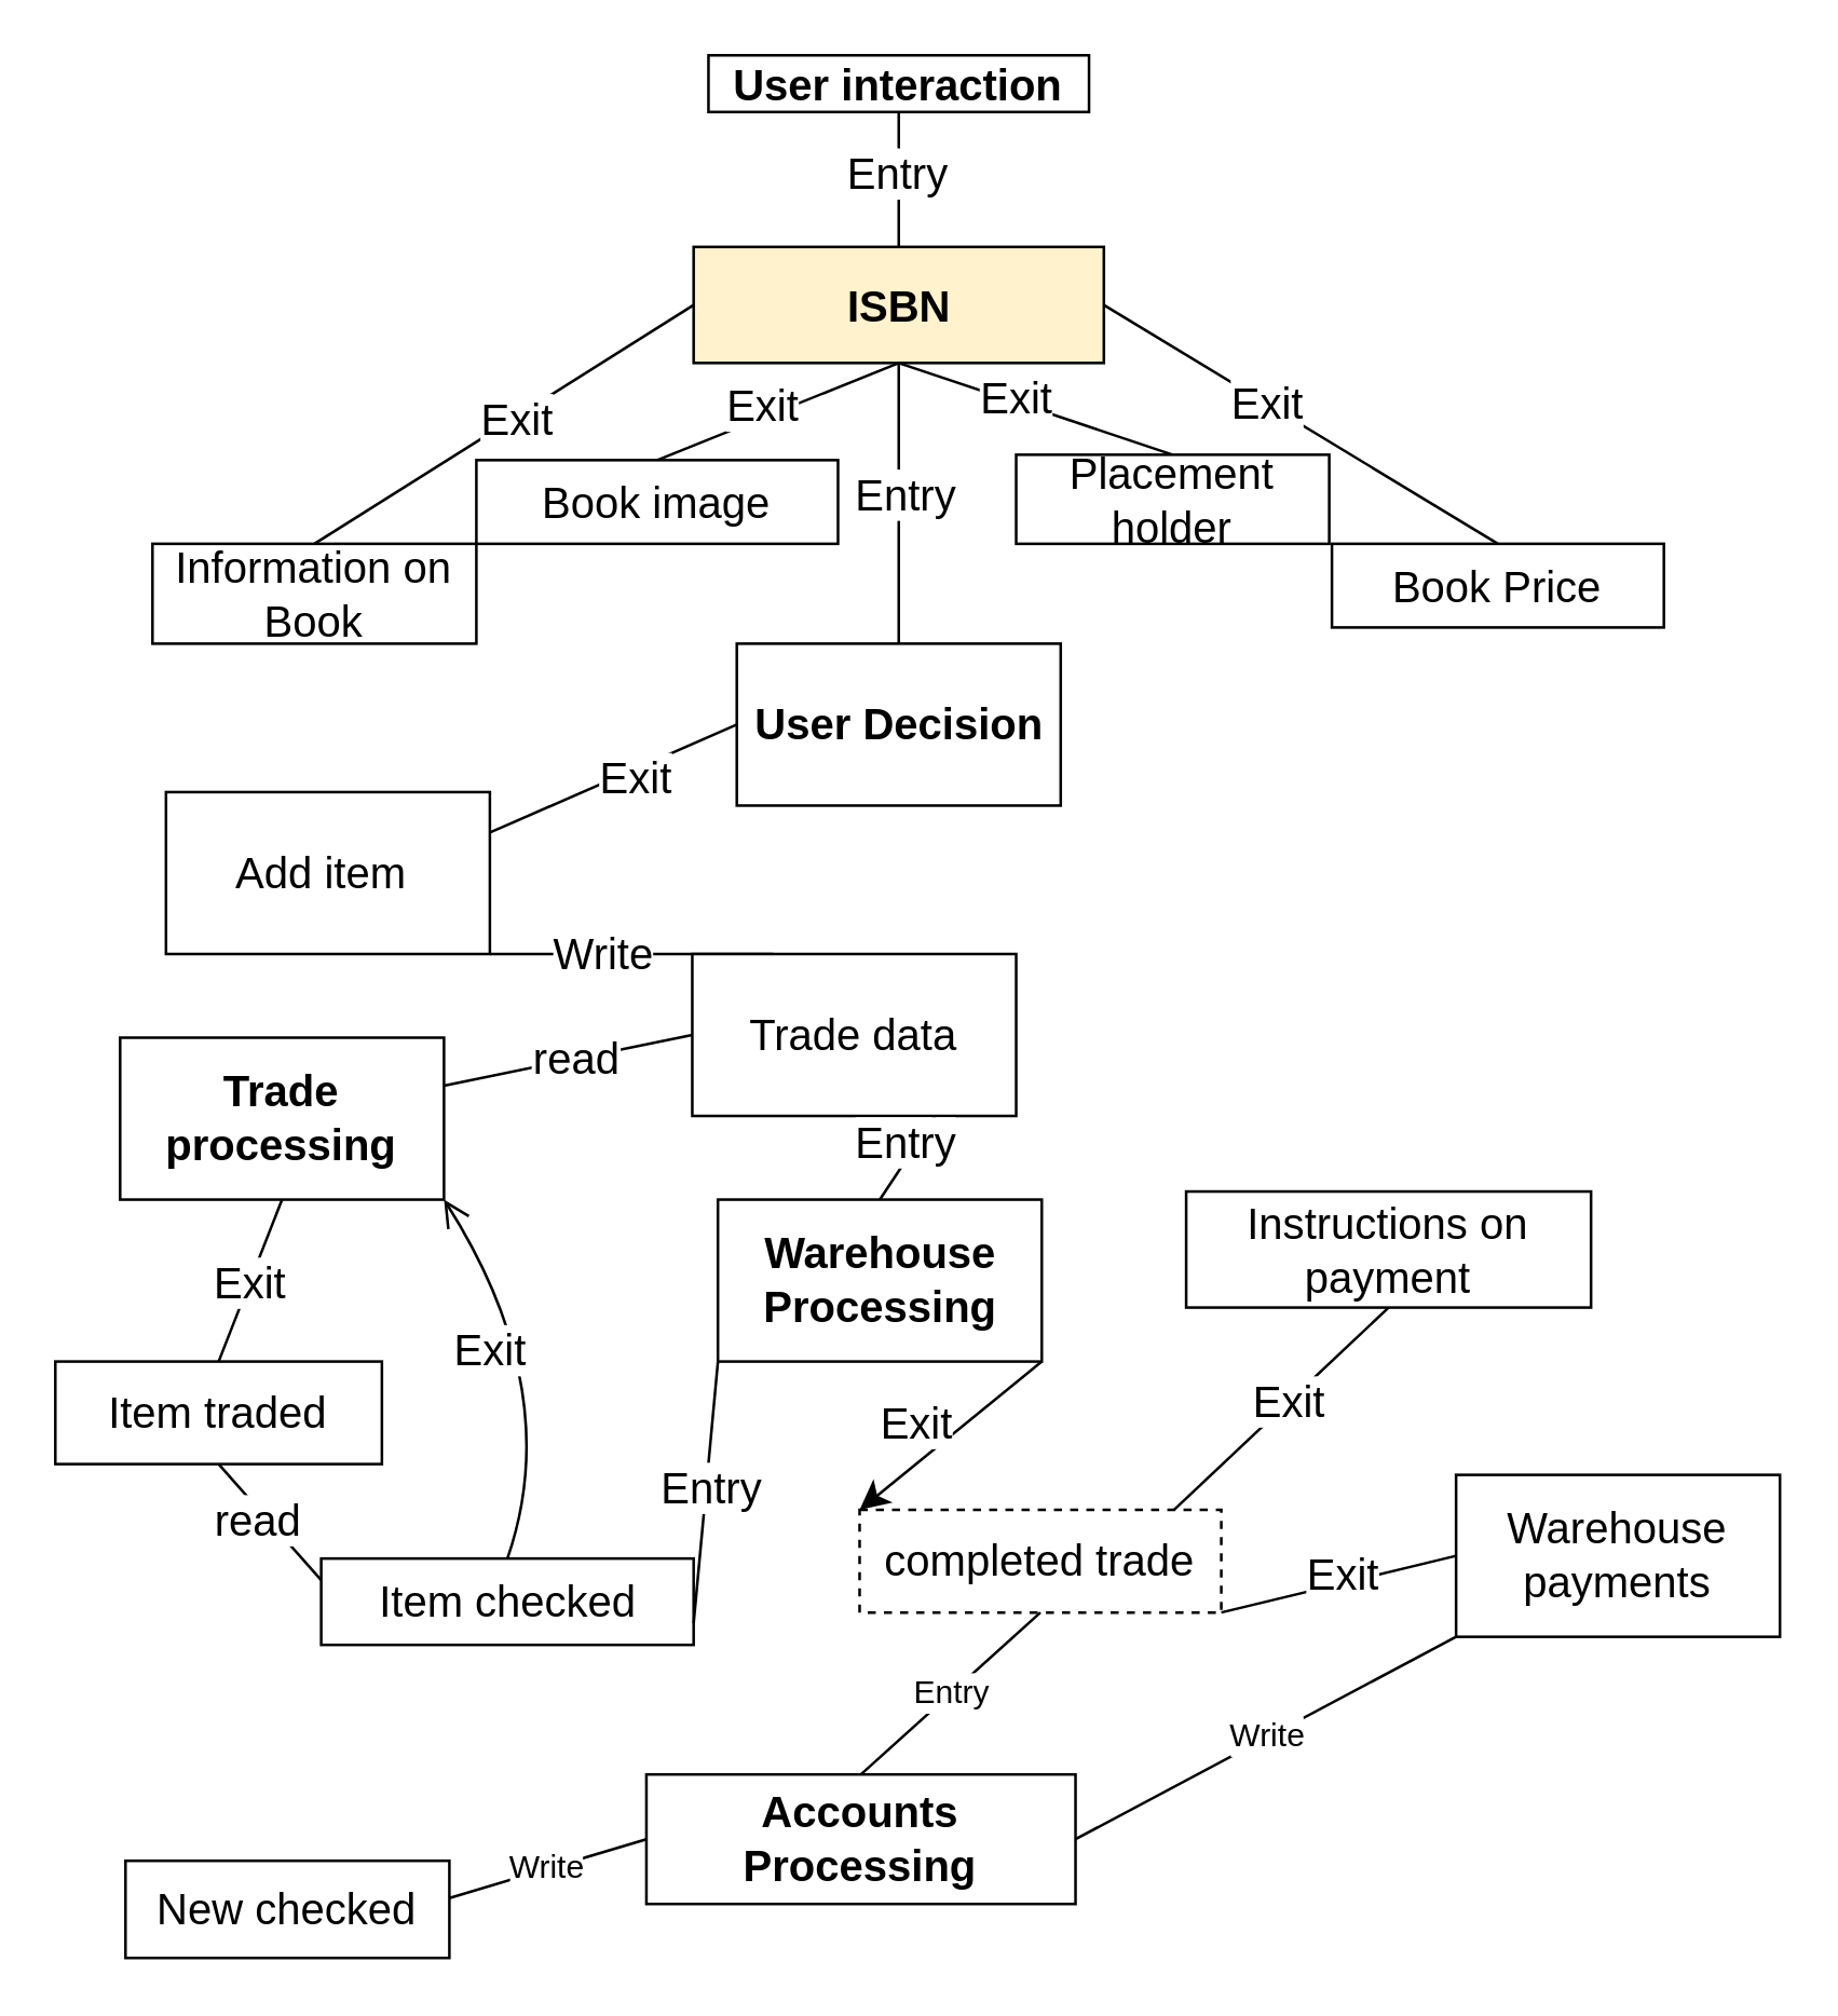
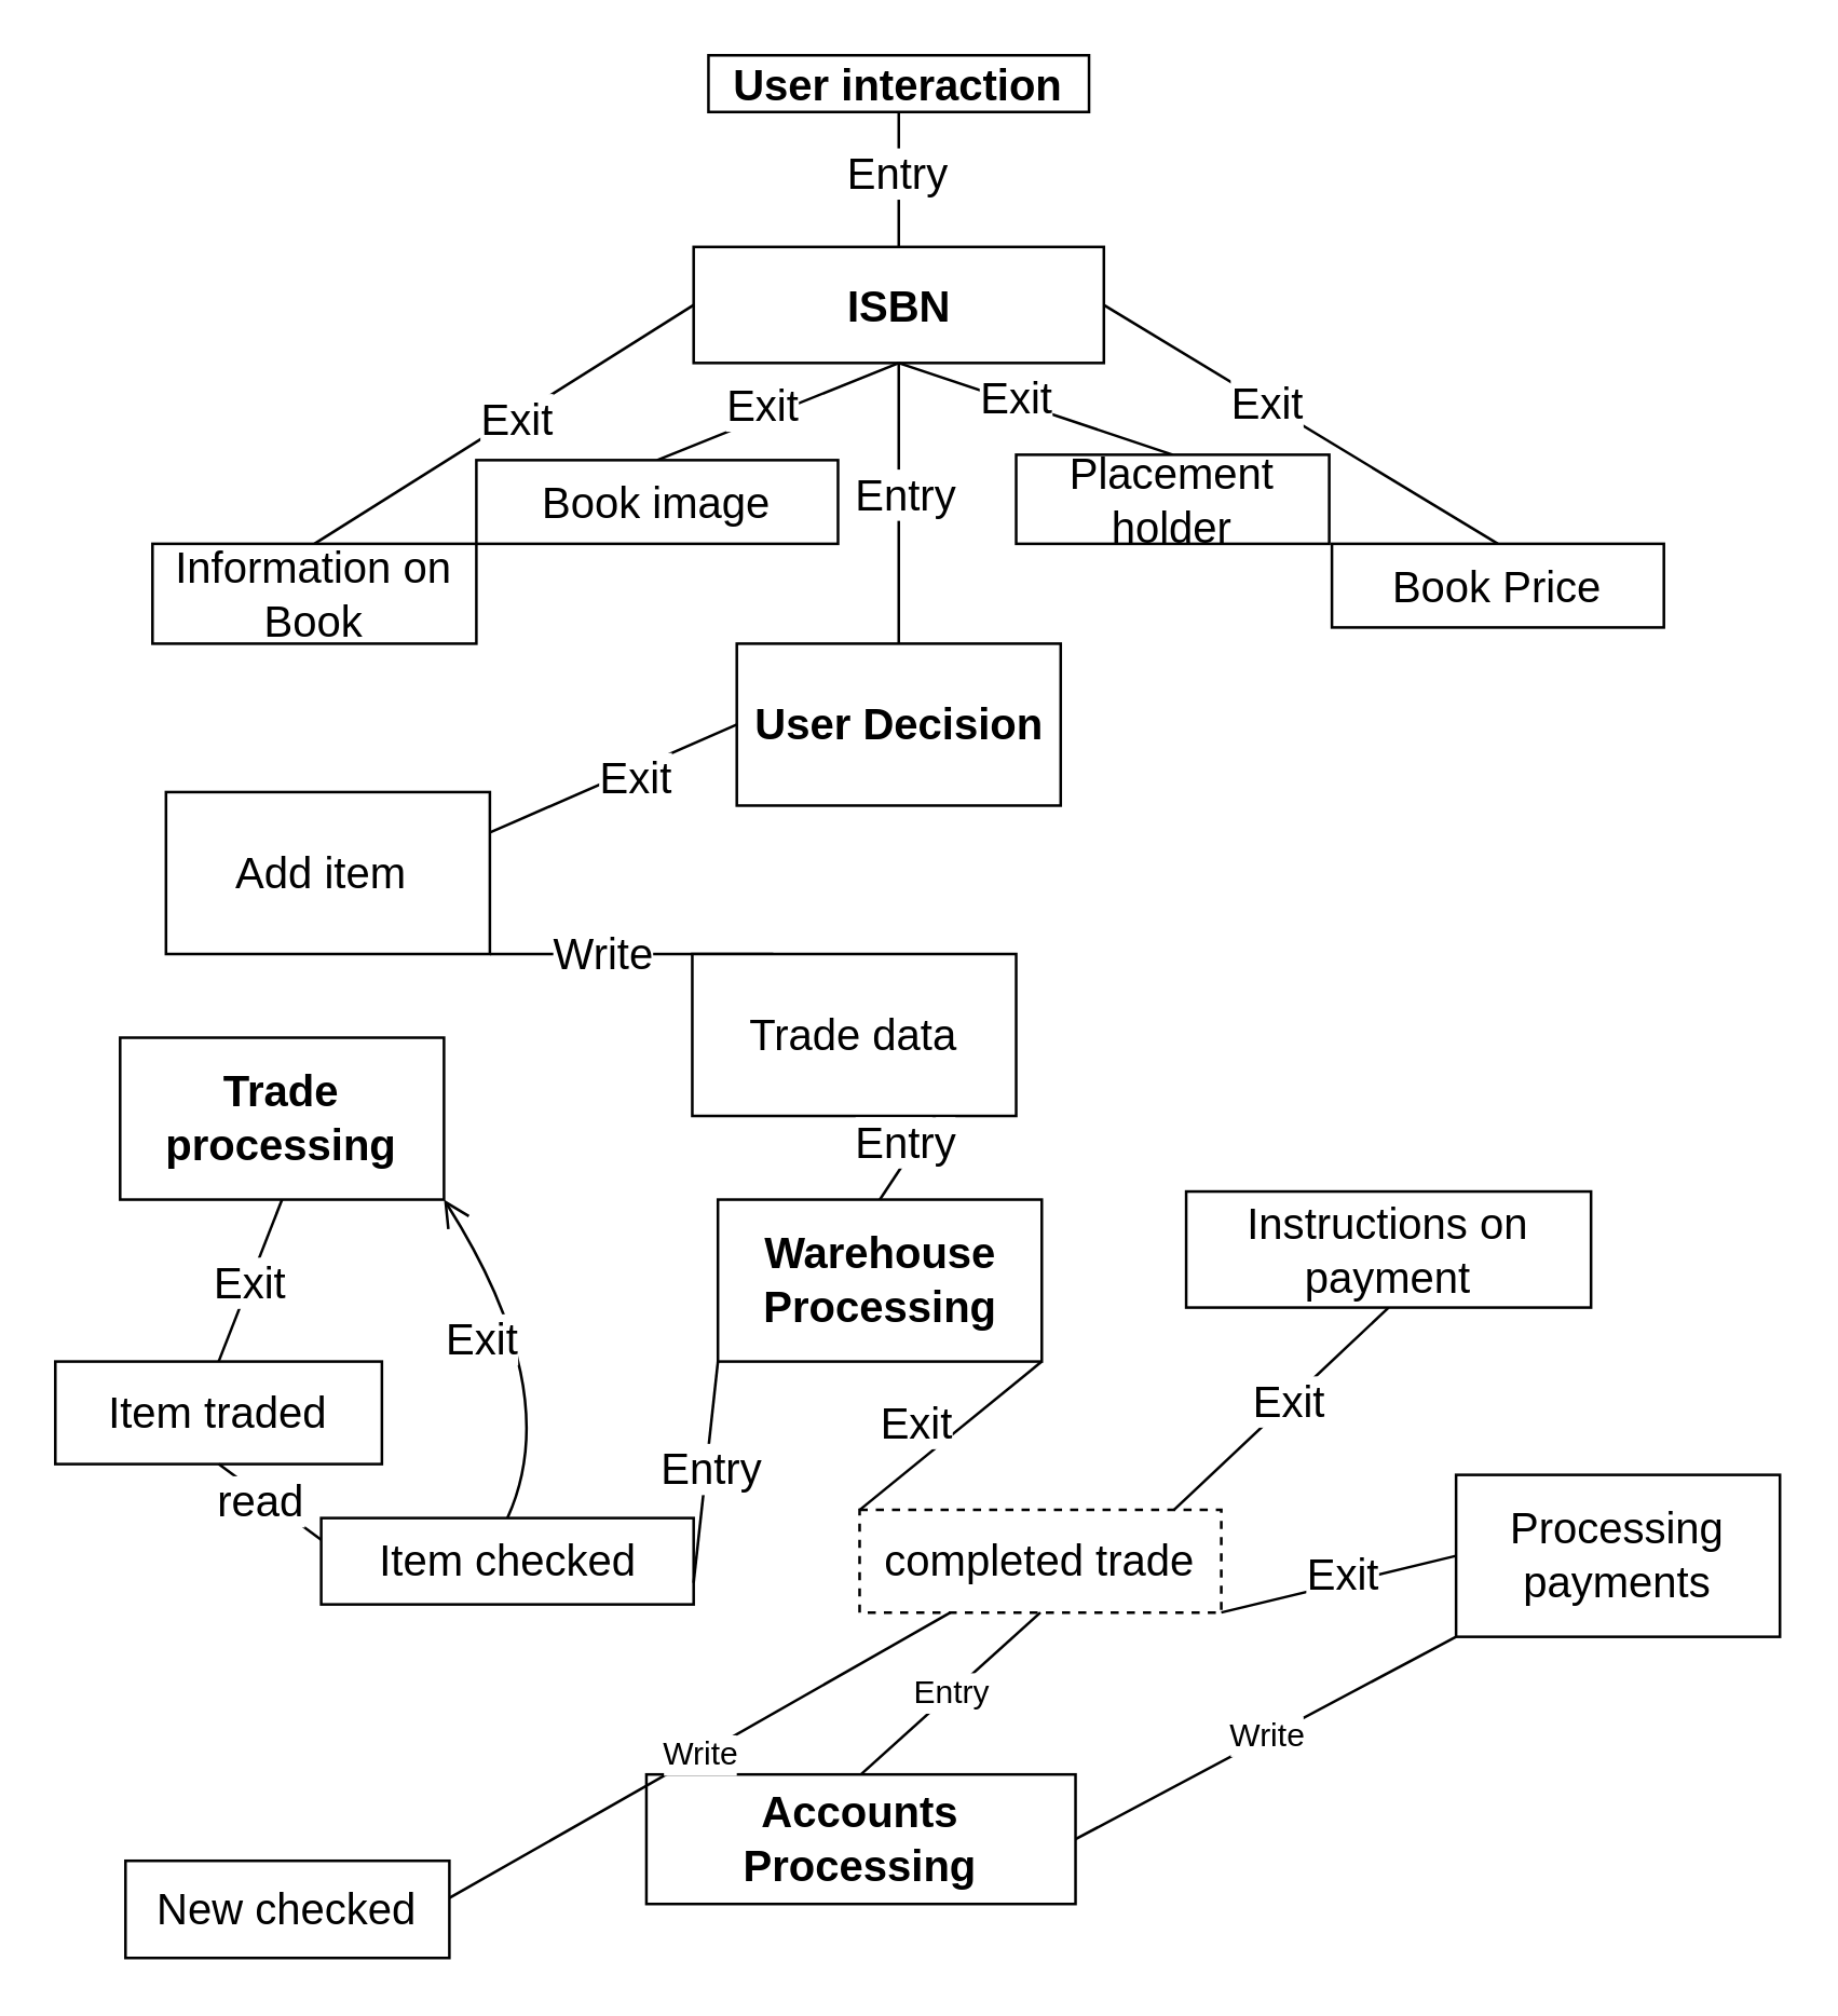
- <mxCell id="3" value="&lt;b&gt;ISBN&lt;/b&gt;" style="rounded=0;whiteSpace=wrap;html=1;fontSize=16;fillColor=#fff2cc;" vertex="1" parent="1"><mxGeometry x="256.5" y="91" width="152" height="43" as="geometry" /></mxCell>
+ <mxCell id="3" value="&lt;b&gt;ISBN&lt;/b&gt;" style="rounded=0;whiteSpace=wrap;html=1;fontSize=16;" vertex="1" parent="1"><mxGeometry x="256.5" y="91" width="152" height="43" as="geometry" /></mxCell>
- <mxCell id="28" value="" style="endArrow=none;html=1;rounded=0;fontSize=12;startSize=8;endSize=8;curved=1;exitX=0;exitY=0.5;exitDx=0;exitDy=0;" edge="1" parent="1" source="27" target="30"><mxGeometry width="50" height="50" relative="1" as="geometry"><mxPoint x="306" y="311" as="sourcePoint" /><mxPoint x="165" y="484" as="targetPoint" /></mxGeometry></mxCell>
- <mxCell id="29" value="read" style="edgeLabel;html=1;align=center;verticalAlign=middle;resizable=0;points=[];fontSize=16;" vertex="1" connectable="0" parent="28"><mxGeometry x="-0.061" y="5" relative="1" as="geometry"><mxPoint x="-1" y="-5" as="offset" /></mxGeometry></mxCell>
- <mxCell id="45" value="" style="endArrow=classic;html=1;rounded=0;fontSize=12;startSize=8;endSize=8;curved=1;entryX=0;entryY=0;entryDx=0;entryDy=0;exitX=1;exitY=1;exitDx=0;exitDy=0;" edge="1" parent="1" source="39" target="44"><mxGeometry width="50" height="50" relative="1" as="geometry"><mxPoint x="393" y="502" as="sourcePoint" /><mxPoint x="436" y="461" as="targetPoint" /></mxGeometry></mxCell>
+ <mxCell id="45" value="" style="endArrow=none;html=1;rounded=0;fontSize=12;startSize=8;endSize=8;curved=1;entryX=0;entryY=0;entryDx=0;entryDy=0;exitX=1;exitY=1;exitDx=0;exitDy=0;" edge="1" parent="1" source="39" target="44"><mxGeometry width="50" height="50" relative="1" as="geometry"><mxPoint x="393" y="502" as="sourcePoint" /><mxPoint x="436" y="461" as="targetPoint" /></mxGeometry></mxCell>
- <mxCell id="50" value="Warehouse payments" style="rounded=0;whiteSpace=wrap;html=1;fontSize=16;" vertex="1" parent="1"><mxGeometry x="539" y="546" width="120" height="60" as="geometry" /></mxCell>
+ <mxCell id="50" value="Processing payments" style="rounded=0;whiteSpace=wrap;html=1;fontSize=16;" vertex="1" parent="1"><mxGeometry x="539" y="546" width="120" height="60" as="geometry" /></mxCell>
- <mxCell id="36" value="Item checked" style="rounded=0;whiteSpace=wrap;html=1;fontSize=16;" vertex="1" parent="1"><mxGeometry x="118.5" y="577" width="138" height="32" as="geometry" /></mxCell>
+ <mxCell id="36" value="Item checked" style="rounded=0;whiteSpace=wrap;html=1;fontSize=16;" vertex="1" parent="1"><mxGeometry x="118.5" y="562" width="138" height="32" as="geometry" /></mxCell>
- <mxCell id="56" value="Write" style="endArrow=none;html=1;rounded=0;fontSize=12;startSize=8;endSize=8;curved=1;entryX=0;entryY=0.5;entryDx=0;entryDy=0;exitX=1;exitY=0.383;exitDx=0;exitDy=0;exitPerimeter=0;" edge="1" parent="1" source="57" target="53"><mxGeometry width="50" height="50" relative="1" as="geometry"><mxPoint x="179" y="697" as="sourcePoint" /><mxPoint x="168.5" y="712" as="targetPoint" /></mxGeometry></mxCell>
+ <mxCell id="56" value="Write" style="endArrow=none;html=1;rounded=0;fontSize=12;startSize=8;endSize=8;curved=1;exitX=1;exitY=0.383;exitDx=0;exitDy=0;exitPerimeter=0;" edge="1" parent="1" source="57" target="44"><mxGeometry width="50" height="50" relative="1" as="geometry"><mxPoint x="179" y="697" as="sourcePoint" /><mxPoint x="168.5" y="712" as="targetPoint" /></mxGeometry></mxCell>
